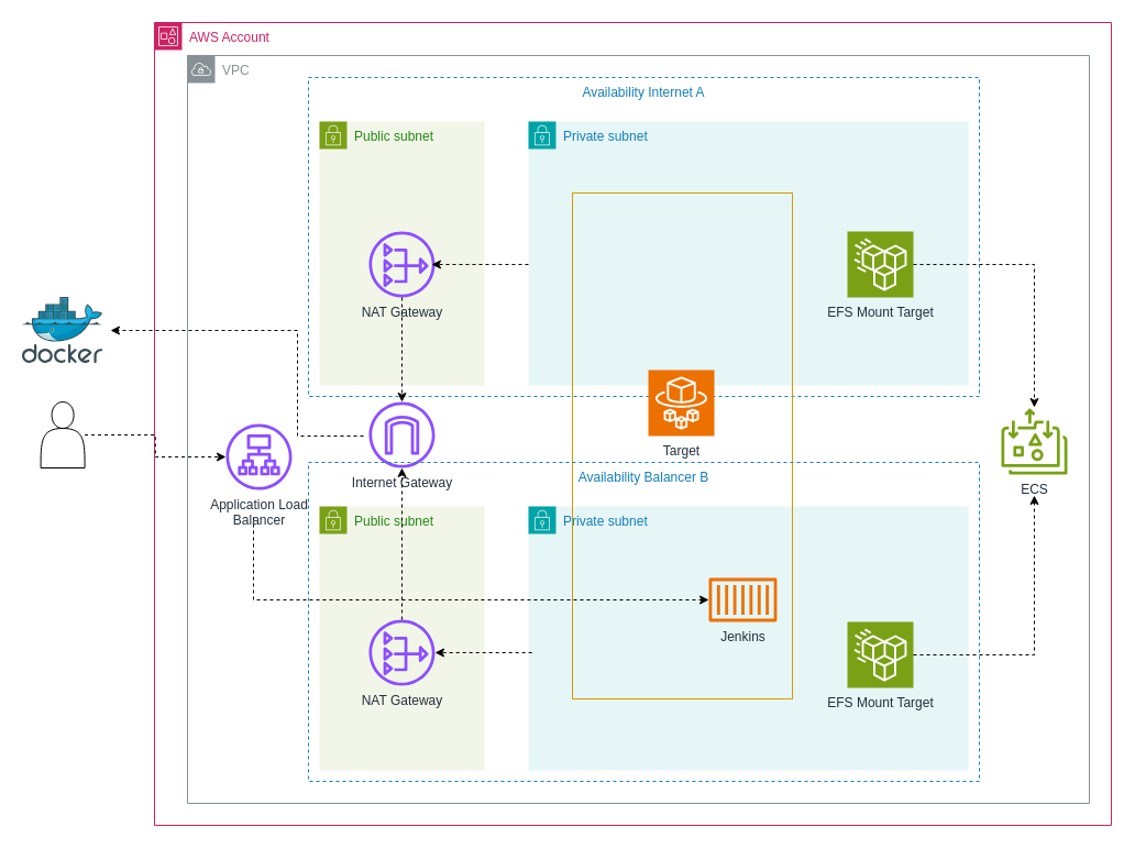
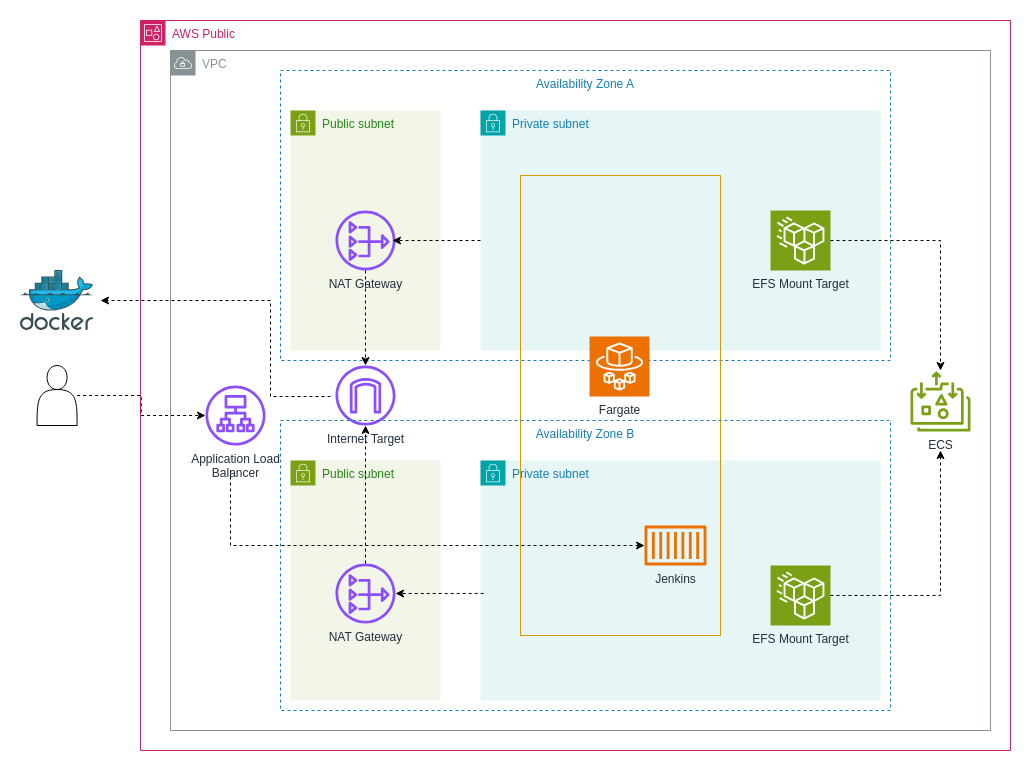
- <mxCell id="10" value="AWS Account" style="points=[[0,0],[0.25,0],[0.5,0],[0.75,0],[1,0],[1,0.25],[1,0.5],[1,0.75],[1,1],[0.75,1],[0.5,1],[0.25,1],[0,1],[0,0.75],[0,0.5],[0,0.25]];outlineConnect=0;gradientColor=none;html=1;whiteSpace=wrap;fontSize=12;fontStyle=0;container=1;pointerEvents=0;collapsible=0;recursiveResize=0;shape=mxgraph.aws4.group;grIcon=mxgraph.aws4.group_account;strokeColor=#CD2264;fillColor=none;verticalAlign=top;align=left;spacingLeft=30;fontColor=#CD2264;dashed=0;" vertex="1" parent="1"><mxGeometry x="140" y="20" width="870" height="730" as="geometry" /></mxCell>
+ <mxCell id="10" value="AWS Public" style="points=[[0,0],[0.25,0],[0.5,0],[0.75,0],[1,0],[1,0.25],[1,0.5],[1,0.75],[1,1],[0.75,1],[0.5,1],[0.25,1],[0,1],[0,0.75],[0,0.5],[0,0.25]];outlineConnect=0;gradientColor=none;html=1;whiteSpace=wrap;fontSize=12;fontStyle=0;container=1;pointerEvents=0;collapsible=0;recursiveResize=0;shape=mxgraph.aws4.group;grIcon=mxgraph.aws4.group_account;strokeColor=#CD2264;fillColor=none;verticalAlign=top;align=left;spacingLeft=30;fontColor=#CD2264;dashed=0;" vertex="1" parent="1"><mxGeometry x="140" y="20" width="870" height="730" as="geometry" /></mxCell>
- <mxCell id="2" value="Availability Internet A" style="fillColor=none;strokeColor=#147EBA;dashed=1;verticalAlign=top;fontStyle=0;fontColor=#147EBA;whiteSpace=wrap;html=1;" vertex="1" parent="1"><mxGeometry x="280" y="70" width="610" height="290" as="geometry" /></mxCell>
+ <mxCell id="2" value="Availability Zone A" style="fillColor=none;strokeColor=#147EBA;dashed=1;verticalAlign=top;fontStyle=0;fontColor=#147EBA;whiteSpace=wrap;html=1;" vertex="1" parent="1"><mxGeometry x="280" y="70" width="610" height="290" as="geometry" /></mxCell>
- <mxCell id="17" value="Target" style="sketch=0;points=[[0,0,0],[0.25,0,0],[0.5,0,0],[0.75,0,0],[1,0,0],[0,1,0],[0.25,1,0],[0.5,1,0],[0.75,1,0],[1,1,0],[0,0.25,0],[0,0.5,0],[0,0.75,0],[1,0.25,0],[1,0.5,0],[1,0.75,0]];outlineConnect=0;fontColor=#232F3E;fillColor=#ED7100;strokeColor=#ffffff;dashed=0;verticalLabelPosition=bottom;verticalAlign=top;align=center;html=1;fontSize=12;fontStyle=0;aspect=fixed;shape=mxgraph.aws4.resourceIcon;resIcon=mxgraph.aws4.fargate;" vertex="1" parent="1"><mxGeometry x="589.03" y="336" width="60" height="60" as="geometry" /></mxCell>
+ <mxCell id="17" value="Fargate" style="sketch=0;points=[[0,0,0],[0.25,0,0],[0.5,0,0],[0.75,0,0],[1,0,0],[0,1,0],[0.25,1,0],[0.5,1,0],[0.75,1,0],[1,1,0],[0,0.25,0],[0,0.5,0],[0,0.75,0],[1,0.25,0],[1,0.5,0],[1,0.75,0]];outlineConnect=0;fontColor=#232F3E;fillColor=#ED7100;strokeColor=#ffffff;dashed=0;verticalLabelPosition=bottom;verticalAlign=top;align=center;html=1;fontSize=12;fontStyle=0;aspect=fixed;shape=mxgraph.aws4.resourceIcon;resIcon=mxgraph.aws4.fargate;" vertex="1" parent="1"><mxGeometry x="589.03" y="336" width="60" height="60" as="geometry" /></mxCell>
- <mxCell id="27" value="Availability Balancer B" style="fillColor=none;strokeColor=#147EBA;dashed=1;verticalAlign=top;fontStyle=0;fontColor=#147EBA;whiteSpace=wrap;html=1;" vertex="1" parent="1"><mxGeometry x="280" y="420" width="610" height="290" as="geometry" /></mxCell>
+ <mxCell id="27" value="Availability Zone B" style="fillColor=none;strokeColor=#147EBA;dashed=1;verticalAlign=top;fontStyle=0;fontColor=#147EBA;whiteSpace=wrap;html=1;" vertex="1" parent="1"><mxGeometry x="280" y="420" width="610" height="290" as="geometry" /></mxCell>
- <mxCell id="14" value="Internet Gateway" style="sketch=0;outlineConnect=0;fontColor=#232F3E;gradientColor=none;fillColor=#8C4FFF;strokeColor=none;dashed=0;verticalLabelPosition=bottom;verticalAlign=top;align=center;html=1;fontSize=12;fontStyle=0;aspect=fixed;pointerEvents=1;shape=mxgraph.aws4.internet_gateway;" vertex="1" parent="1"><mxGeometry x="335" y="365" width="60" height="60" as="geometry" /></mxCell>
+ <mxCell id="14" value="Internet Target" style="sketch=0;outlineConnect=0;fontColor=#232F3E;gradientColor=none;fillColor=#8C4FFF;strokeColor=none;dashed=0;verticalLabelPosition=bottom;verticalAlign=top;align=center;html=1;fontSize=12;fontStyle=0;aspect=fixed;pointerEvents=1;shape=mxgraph.aws4.internet_gateway;" vertex="1" parent="1"><mxGeometry x="335" y="365" width="60" height="60" as="geometry" /></mxCell>
